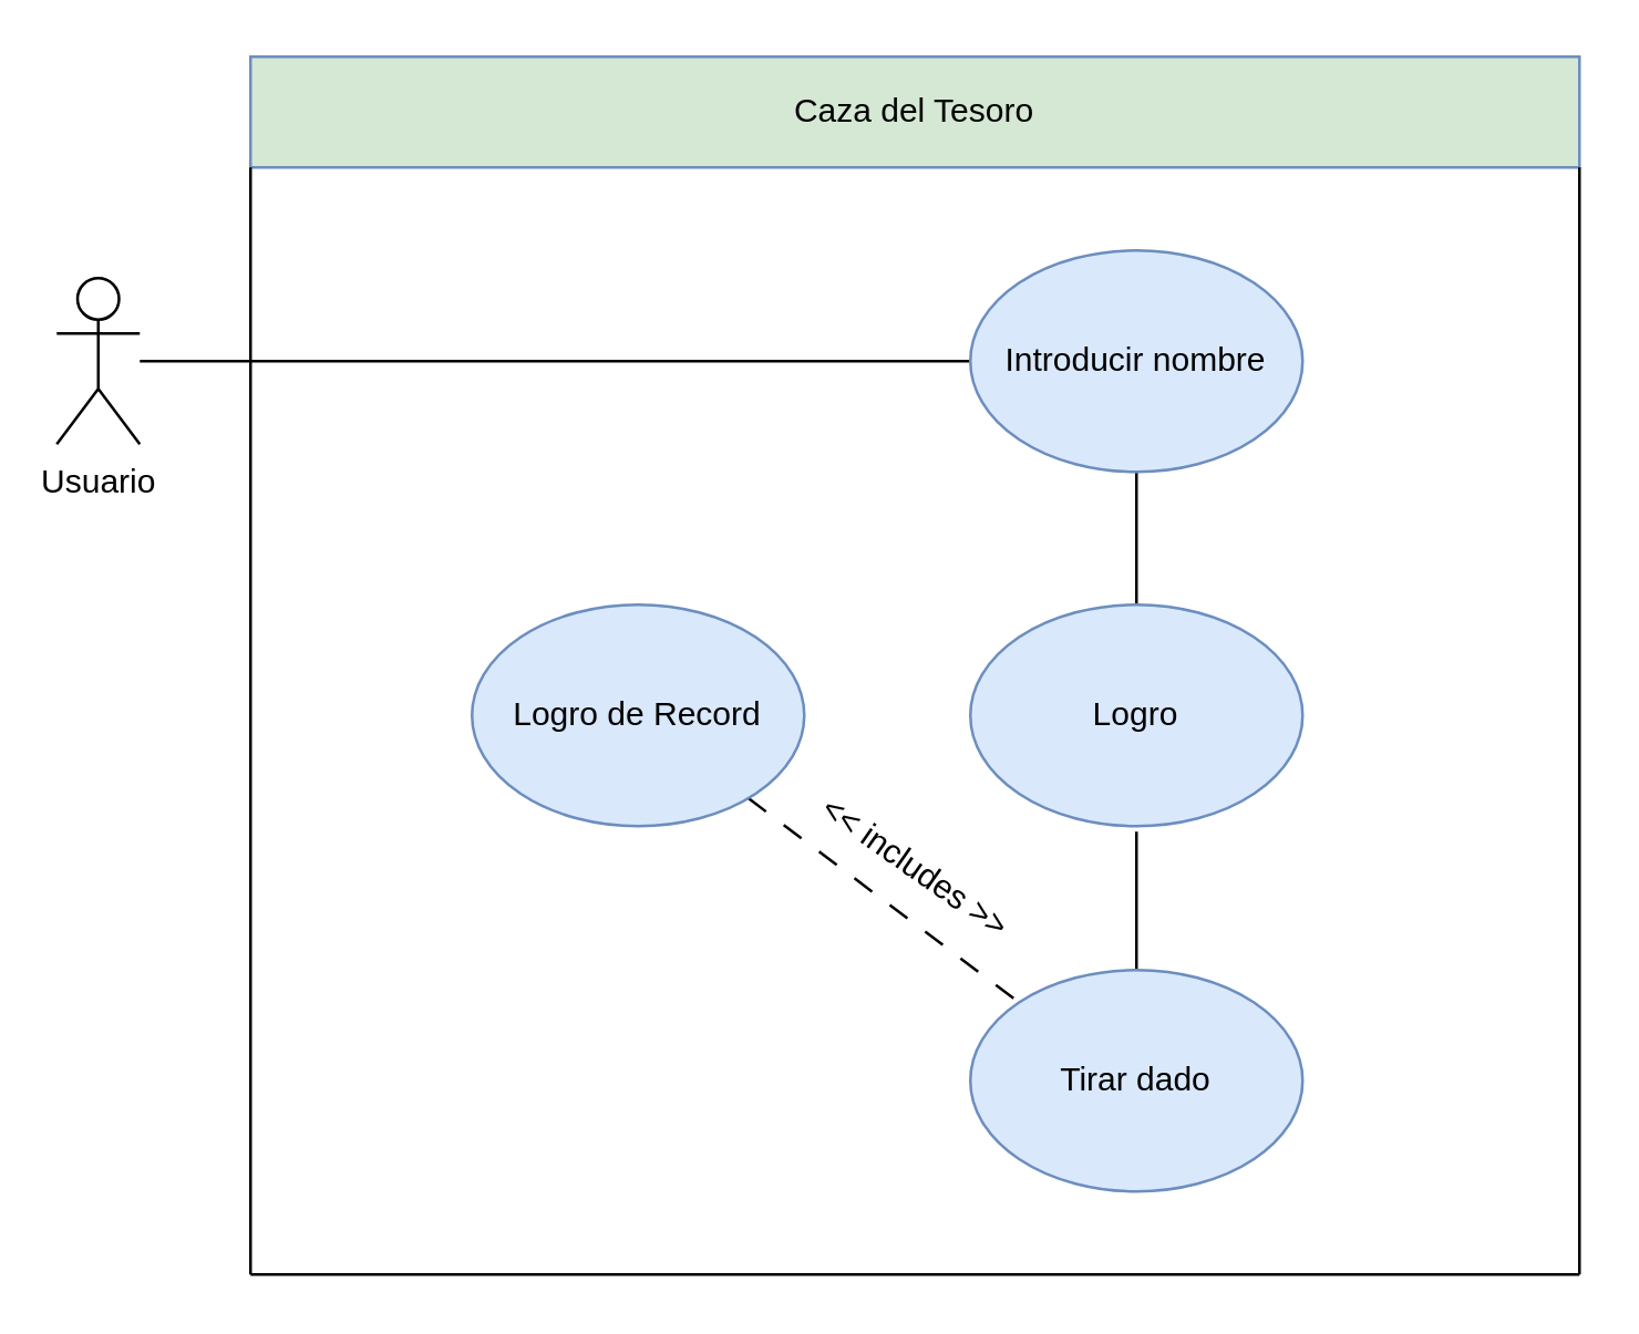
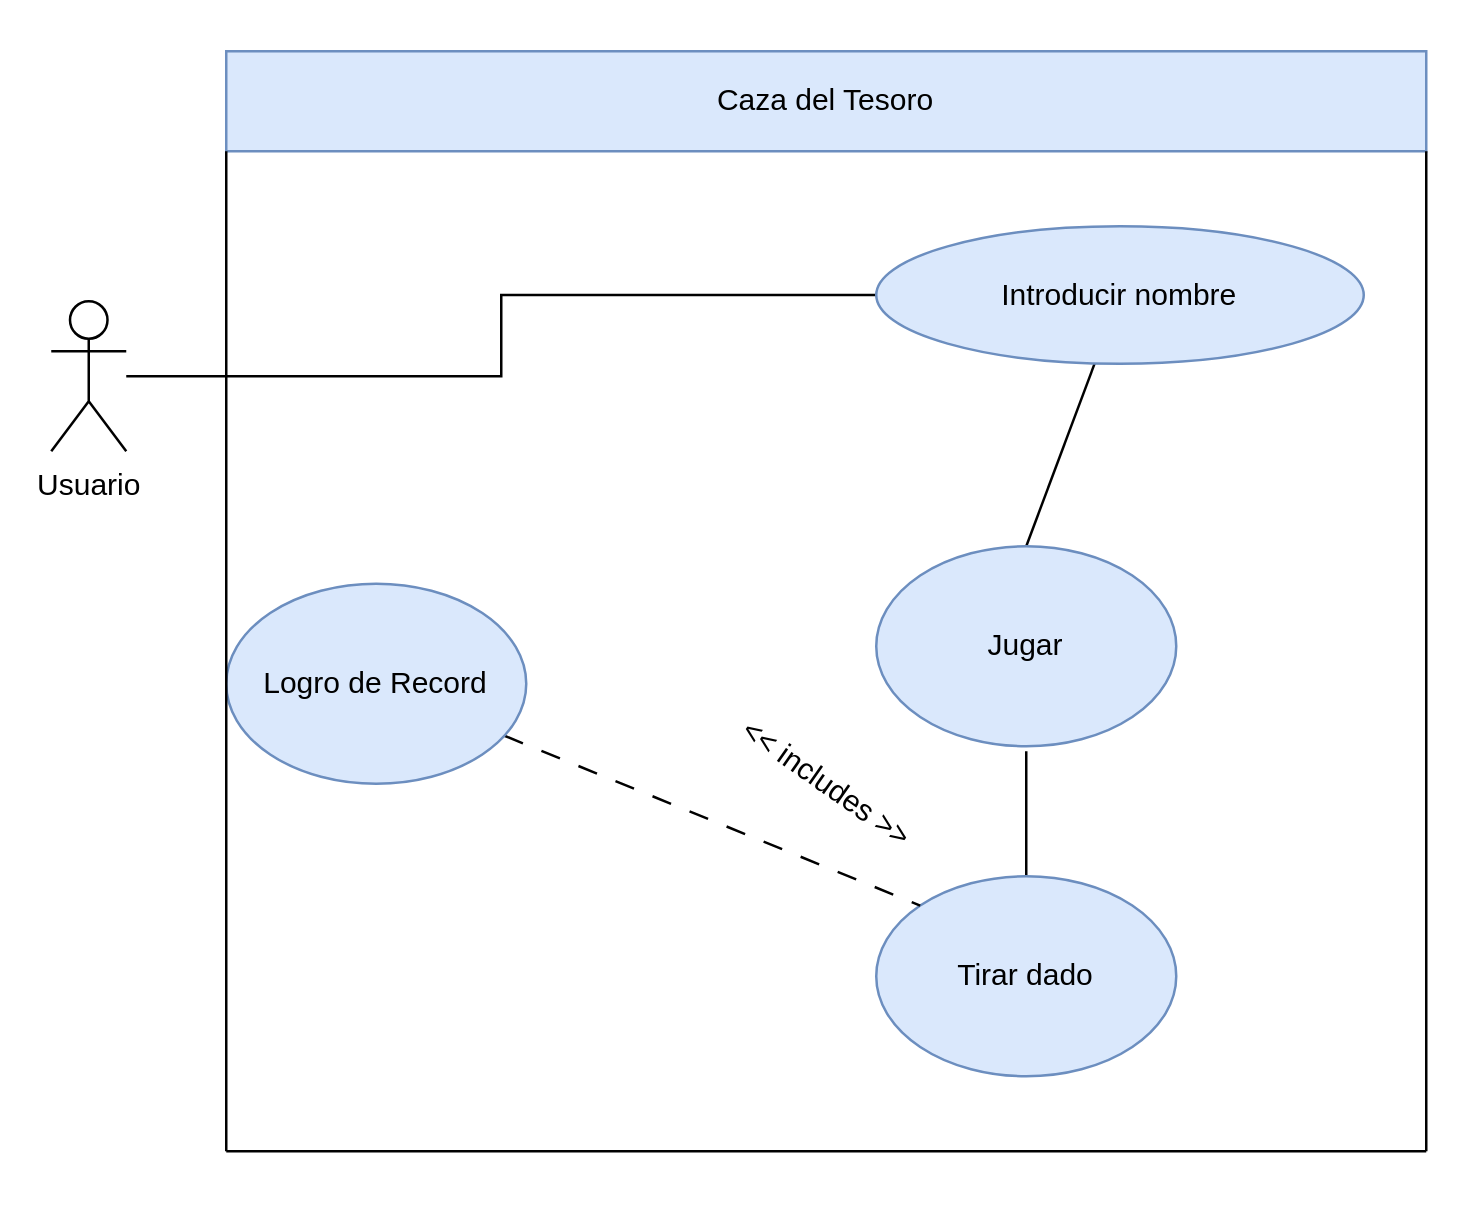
- <mxCell id="2" value="Caza del Tesoro" style="rounded=0;whiteSpace=wrap;html=1;fillColor=#d5e8d4;strokeColor=#6c8ebf;" vertex="1" parent="1"><mxGeometry x="90" y="20" width="480" height="40" as="geometry" /></mxCell>
+ <mxCell id="2" value="Caza del Tesoro" style="rounded=0;whiteSpace=wrap;html=1;fillColor=#dae8fc;strokeColor=#6c8ebf;" vertex="1" parent="1"><mxGeometry x="90" y="20" width="480" height="40" as="geometry" /></mxCell>
- <mxCell id="4" value="Usuario" style="shape=umlActor;verticalLabelPosition=bottom;verticalAlign=top;html=1;outlineConnect=0;" vertex="1" parent="1"><mxGeometry x="20" y="100" width="30" height="60" as="geometry" /></mxCell>
+ <mxCell id="4" value="Usuario" style="shape=umlActor;verticalLabelPosition=bottom;verticalAlign=top;html=1;outlineConnect=0;" vertex="1" parent="1"><mxGeometry x="20" y="120" width="30" height="60" as="geometry" /></mxCell>
- <mxCell id="6" value="Introducir nombre" style="ellipse;whiteSpace=wrap;html=1;fillColor=#dae8fc;strokeColor=#6c8ebf;" vertex="1" parent="1"><mxGeometry x="350" y="90" width="120" height="80" as="geometry" /></mxCell>
+ <mxCell id="6" value="Introducir nombre" style="ellipse;whiteSpace=wrap;html=1;fillColor=#dae8fc;strokeColor=#6c8ebf;" vertex="1" parent="1"><mxGeometry x="350" y="90" width="195" height="55" as="geometry" /></mxCell>
- <mxCell id="11" value="Logro de Record" style="ellipse;whiteSpace=wrap;html=1;fillColor=#dae8fc;strokeColor=#6c8ebf;" vertex="1" parent="1"><mxGeometry x="170" y="218" width="120" height="80" as="geometry" /></mxCell>
+ <mxCell id="11" value="Logro de Record" style="ellipse;whiteSpace=wrap;html=1;fillColor=#dae8fc;strokeColor=#6c8ebf;" vertex="1" parent="1"><mxGeometry x="90" y="233" width="120" height="80" as="geometry" /></mxCell>
- <mxCell id="8" value="Logro" style="ellipse;whiteSpace=wrap;html=1;fillColor=#dae8fc;strokeColor=#6c8ebf;" vertex="1" parent="1"><mxGeometry x="350" y="218" width="120" height="80" as="geometry" /></mxCell>
+ <mxCell id="8" value="Jugar" style="ellipse;whiteSpace=wrap;html=1;fillColor=#dae8fc;strokeColor=#6c8ebf;" vertex="1" parent="1"><mxGeometry x="350" y="218" width="120" height="80" as="geometry" /></mxCell>
